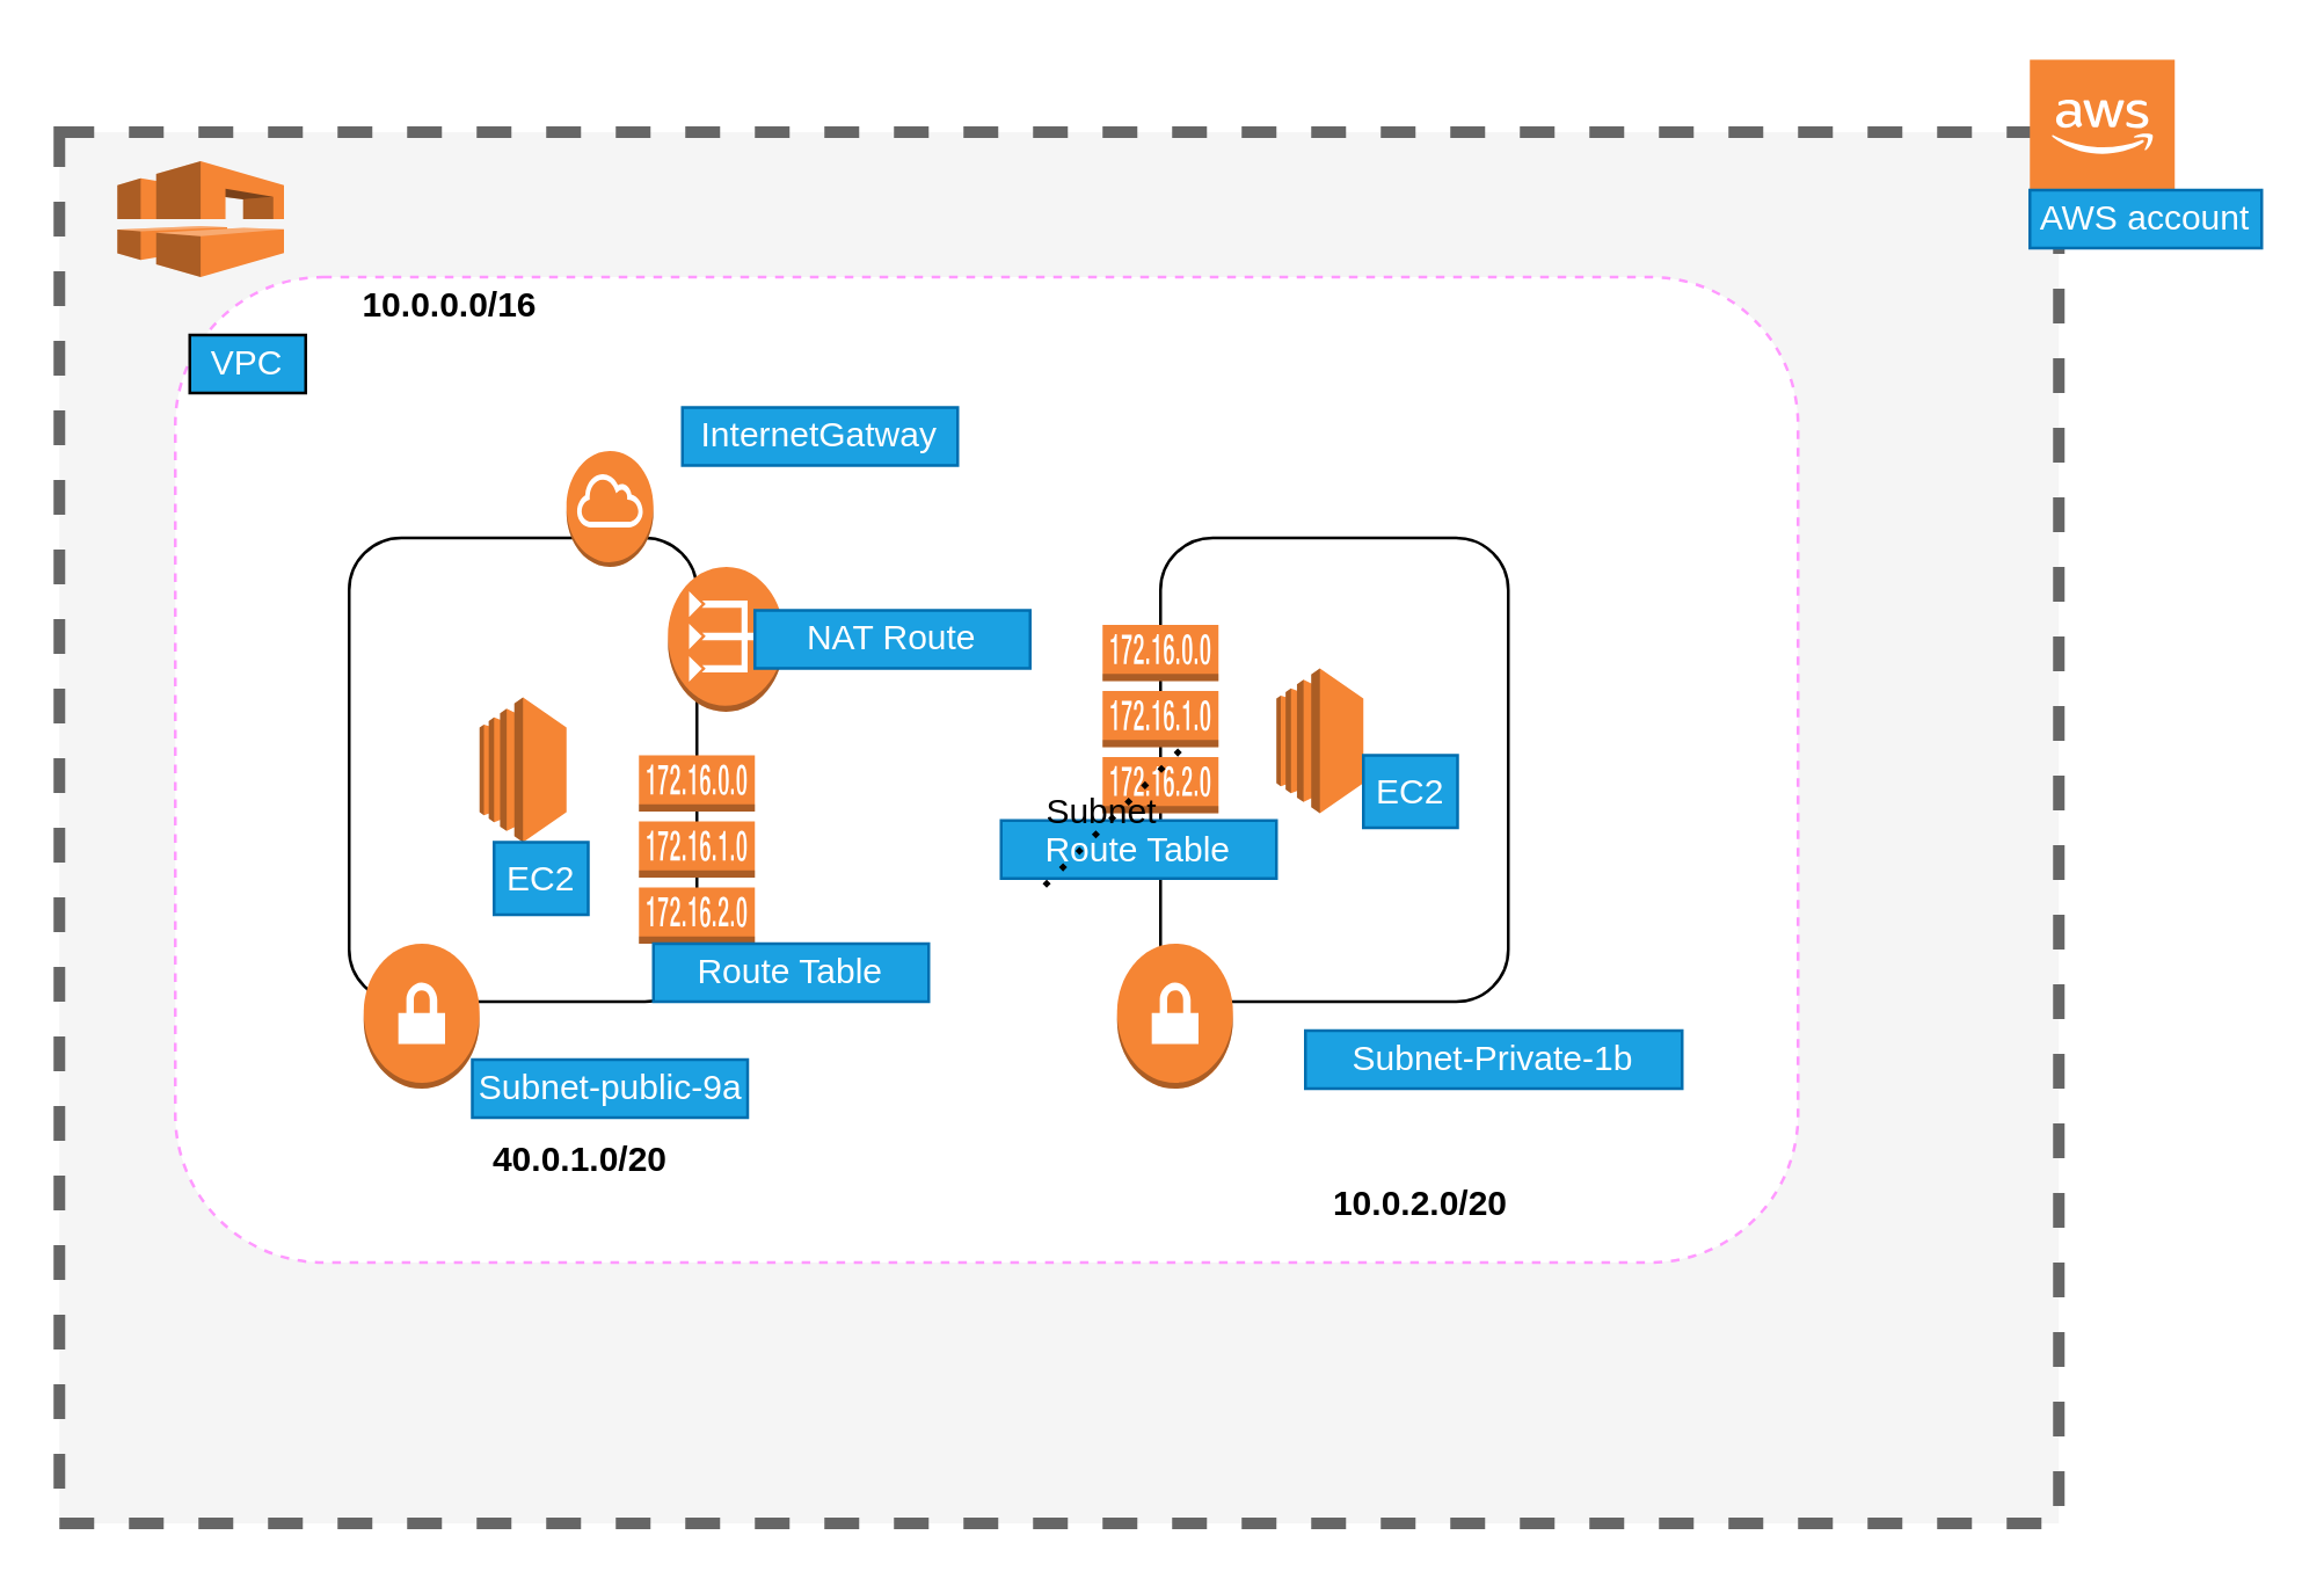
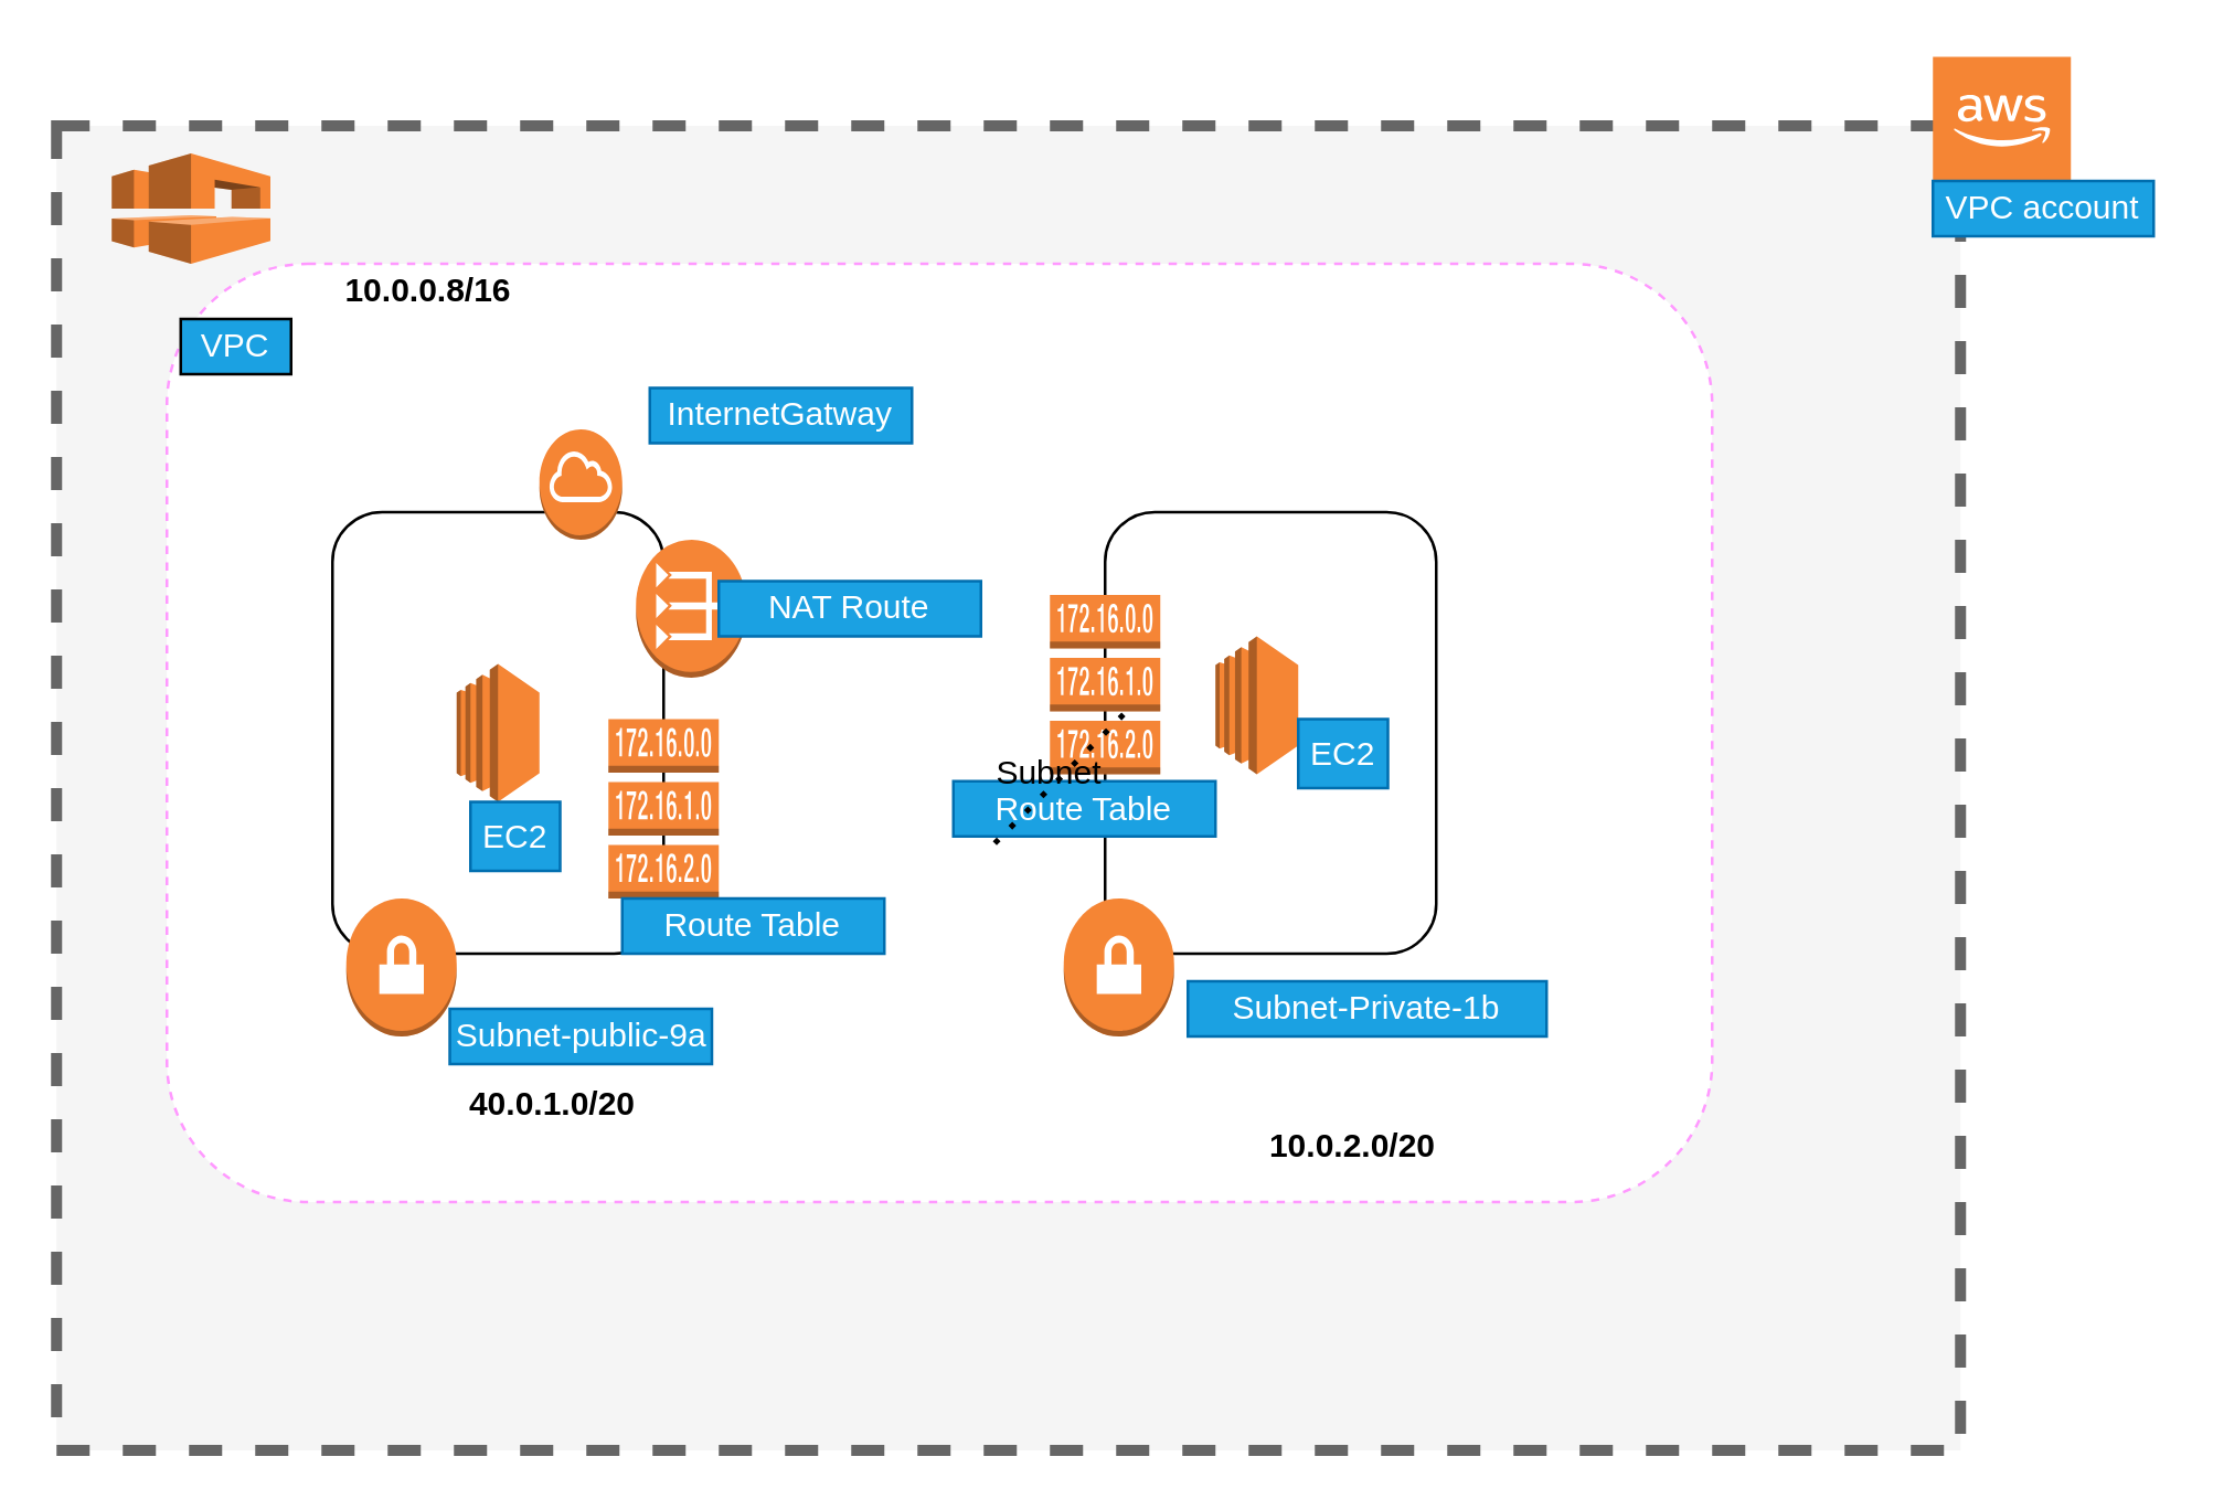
- <mxCell id="26" value="AWS account" style="text;html=1;align=center;verticalAlign=middle;whiteSpace=wrap;rounded=0;fillColor=#1ba1e2;strokeColor=#006EAF;fontColor=#ffffff;" vertex="1" parent="1"><mxGeometry x="700" y="65" width="80" height="20" as="geometry" /></mxCell>
+ <mxCell id="26" value="VPC account" style="text;html=1;align=center;verticalAlign=middle;whiteSpace=wrap;rounded=0;fillColor=#1ba1e2;strokeColor=#006EAF;fontColor=#ffffff;" vertex="1" parent="1"><mxGeometry x="700" y="65" width="80" height="20" as="geometry" /></mxCell>
- <mxCell id="28" value="&lt;b&gt;10.0.0.0/16&lt;/b&gt;" style="text;html=1;align=center;verticalAlign=middle;whiteSpace=wrap;rounded=0;" vertex="1" parent="1"><mxGeometry x="125" y="90" width="60" height="30" as="geometry" /></mxCell>
+ <mxCell id="28" value="&lt;b&gt;10.0.0.8/16&lt;/b&gt;" style="text;html=1;align=center;verticalAlign=middle;whiteSpace=wrap;rounded=0;" vertex="1" parent="1"><mxGeometry x="125" y="90" width="60" height="30" as="geometry" /></mxCell>
- <mxCell id="22" value="Subnet-Private-1b" style="text;html=1;align=center;verticalAlign=middle;whiteSpace=wrap;rounded=0;fillColor=#1ba1e2;strokeColor=#006EAF;fontColor=#ffffff;" vertex="1" parent="1"><mxGeometry x="450" y="355" width="130" height="20" as="geometry" /></mxCell>
+ <mxCell id="22" value="Subnet-Private-1b" style="text;html=1;align=center;verticalAlign=middle;whiteSpace=wrap;rounded=0;fillColor=#1ba1e2;strokeColor=#006EAF;fontColor=#ffffff;" vertex="1" parent="1"><mxGeometry x="430" y="355" width="130" height="20" as="geometry" /></mxCell>
